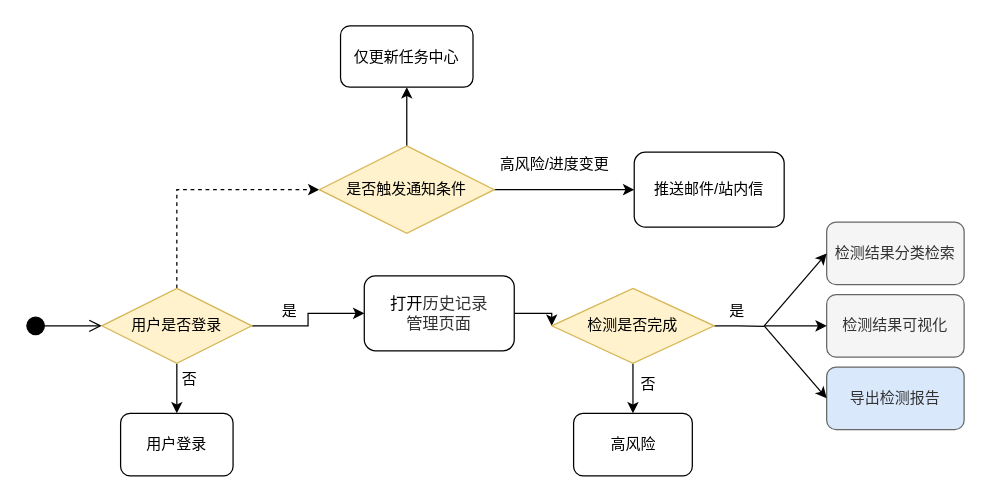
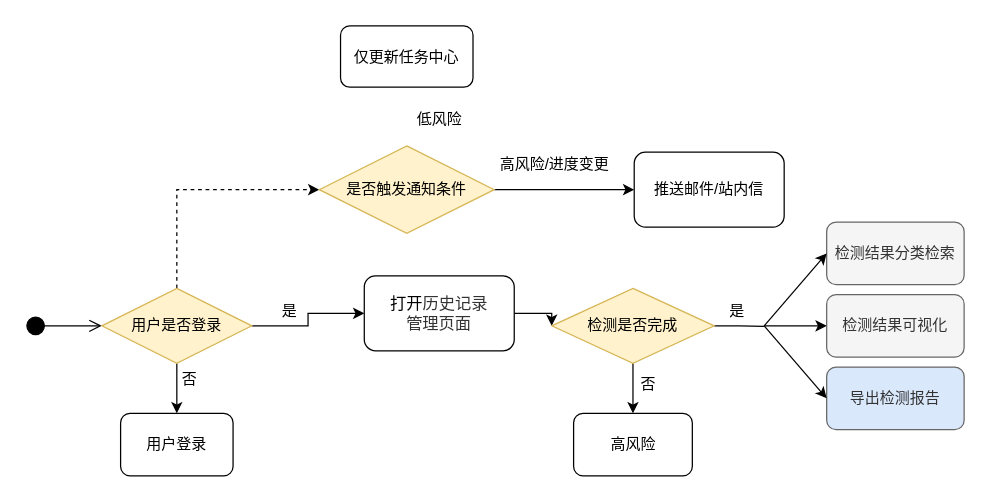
+ <mxCell id="26" value="低风险" style="text;html=1;align=center;verticalAlign=middle;resizable=0;points=[];autosize=1;strokeColor=none;fillColor=none;" vertex="1" parent="1"><mxGeometry x="321" y="80" width="60" height="30" as="geometry" /></mxCell>
- <mxCell id="22" style="edgeStyle=orthogonalEdgeStyle;rounded=0;orthogonalLoop=1;jettySize=auto;html=1;exitX=0.5;exitY=0;exitDx=0;exitDy=0;entryX=0.5;entryY=1;entryDx=0;entryDy=0;" edge="1" parent="1" source="23" target="27"><mxGeometry relative="1" as="geometry"><mxPoint x="311" y="70" as="targetPoint" /></mxGeometry></mxCell>
